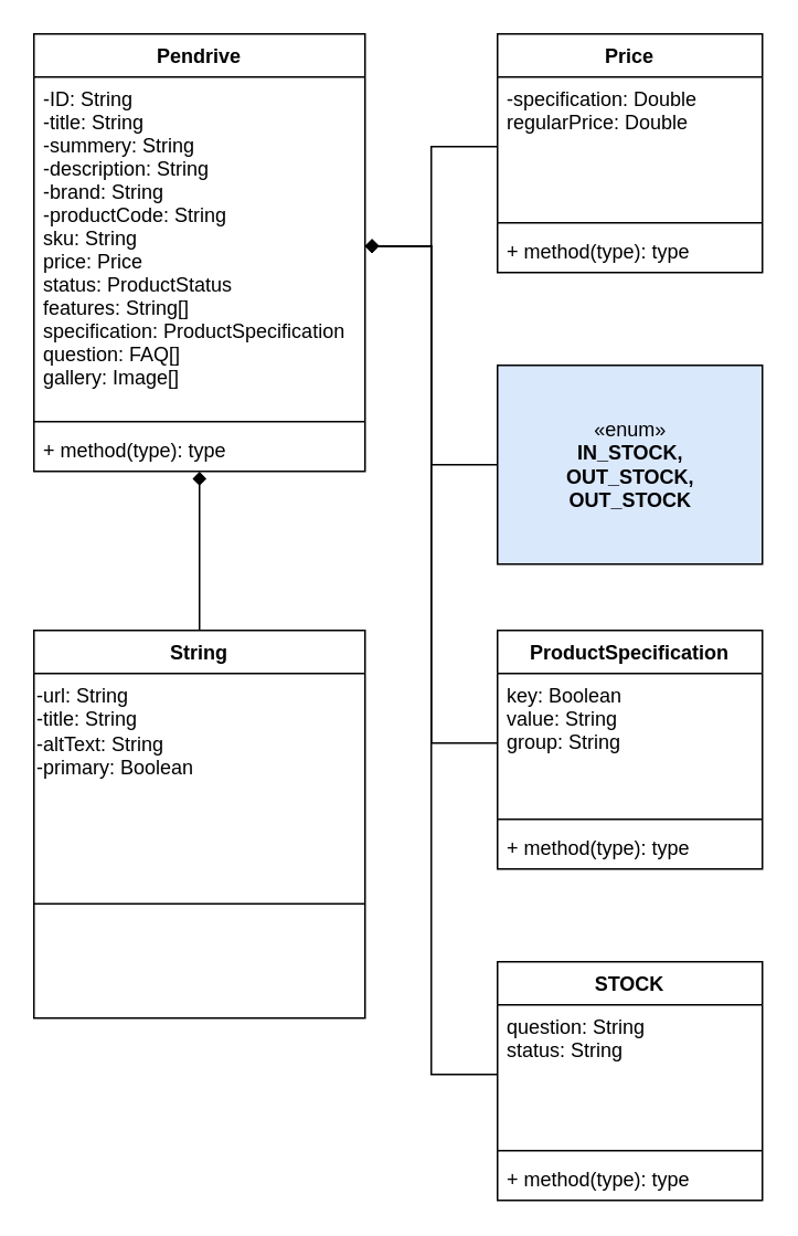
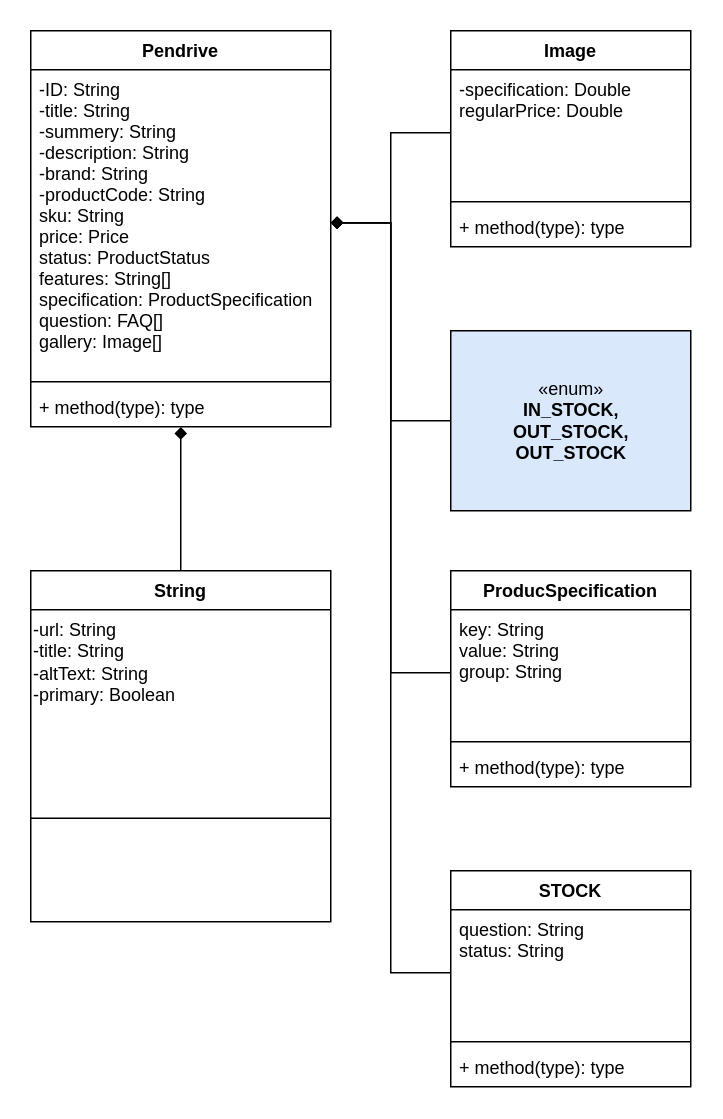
- <mxCell id="10" value="Price" style="swimlane;fontStyle=1;align=center;verticalAlign=top;childLayout=stackLayout;horizontal=1;startSize=26;horizontalStack=0;resizeParent=1;resizeParentMax=0;resizeLast=0;collapsible=1;marginBottom=0;" vertex="1" parent="1"><mxGeometry x="300" y="20" width="160" height="144" as="geometry" /></mxCell>
+ <mxCell id="10" value="Image" style="swimlane;fontStyle=1;align=center;verticalAlign=top;childLayout=stackLayout;horizontal=1;startSize=26;horizontalStack=0;resizeParent=1;resizeParentMax=0;resizeLast=0;collapsible=1;marginBottom=0;" vertex="1" parent="1"><mxGeometry x="300" y="20" width="160" height="144" as="geometry" /></mxCell>
- <mxCell id="16" value="ProductSpecification" style="swimlane;fontStyle=1;align=center;verticalAlign=top;childLayout=stackLayout;horizontal=1;startSize=26;horizontalStack=0;resizeParent=1;resizeParentMax=0;resizeLast=0;collapsible=1;marginBottom=0;" vertex="1" parent="1"><mxGeometry x="300" y="380" width="160" height="144" as="geometry" /></mxCell>
+ <mxCell id="16" value="ProducSpecification" style="swimlane;fontStyle=1;align=center;verticalAlign=top;childLayout=stackLayout;horizontal=1;startSize=26;horizontalStack=0;resizeParent=1;resizeParentMax=0;resizeLast=0;collapsible=1;marginBottom=0;" vertex="1" parent="1"><mxGeometry x="300" y="380" width="160" height="144" as="geometry" /></mxCell>
- <mxCell id="17" value="key: Boolean&#10;value: String&#10;group: String" style="text;strokeColor=none;fillColor=none;align=left;verticalAlign=top;spacingLeft=4;spacingRight=4;overflow=hidden;rotatable=0;points=[[0,0.5],[1,0.5]];portConstraint=eastwest;" vertex="1" parent="16"><mxGeometry y="26" width="160" height="84" as="geometry" /></mxCell>
+ <mxCell id="17" value="key: String&#10;value: String&#10;group: String" style="text;strokeColor=none;fillColor=none;align=left;verticalAlign=top;spacingLeft=4;spacingRight=4;overflow=hidden;rotatable=0;points=[[0,0.5],[1,0.5]];portConstraint=eastwest;" vertex="1" parent="16"><mxGeometry y="26" width="160" height="84" as="geometry" /></mxCell>
